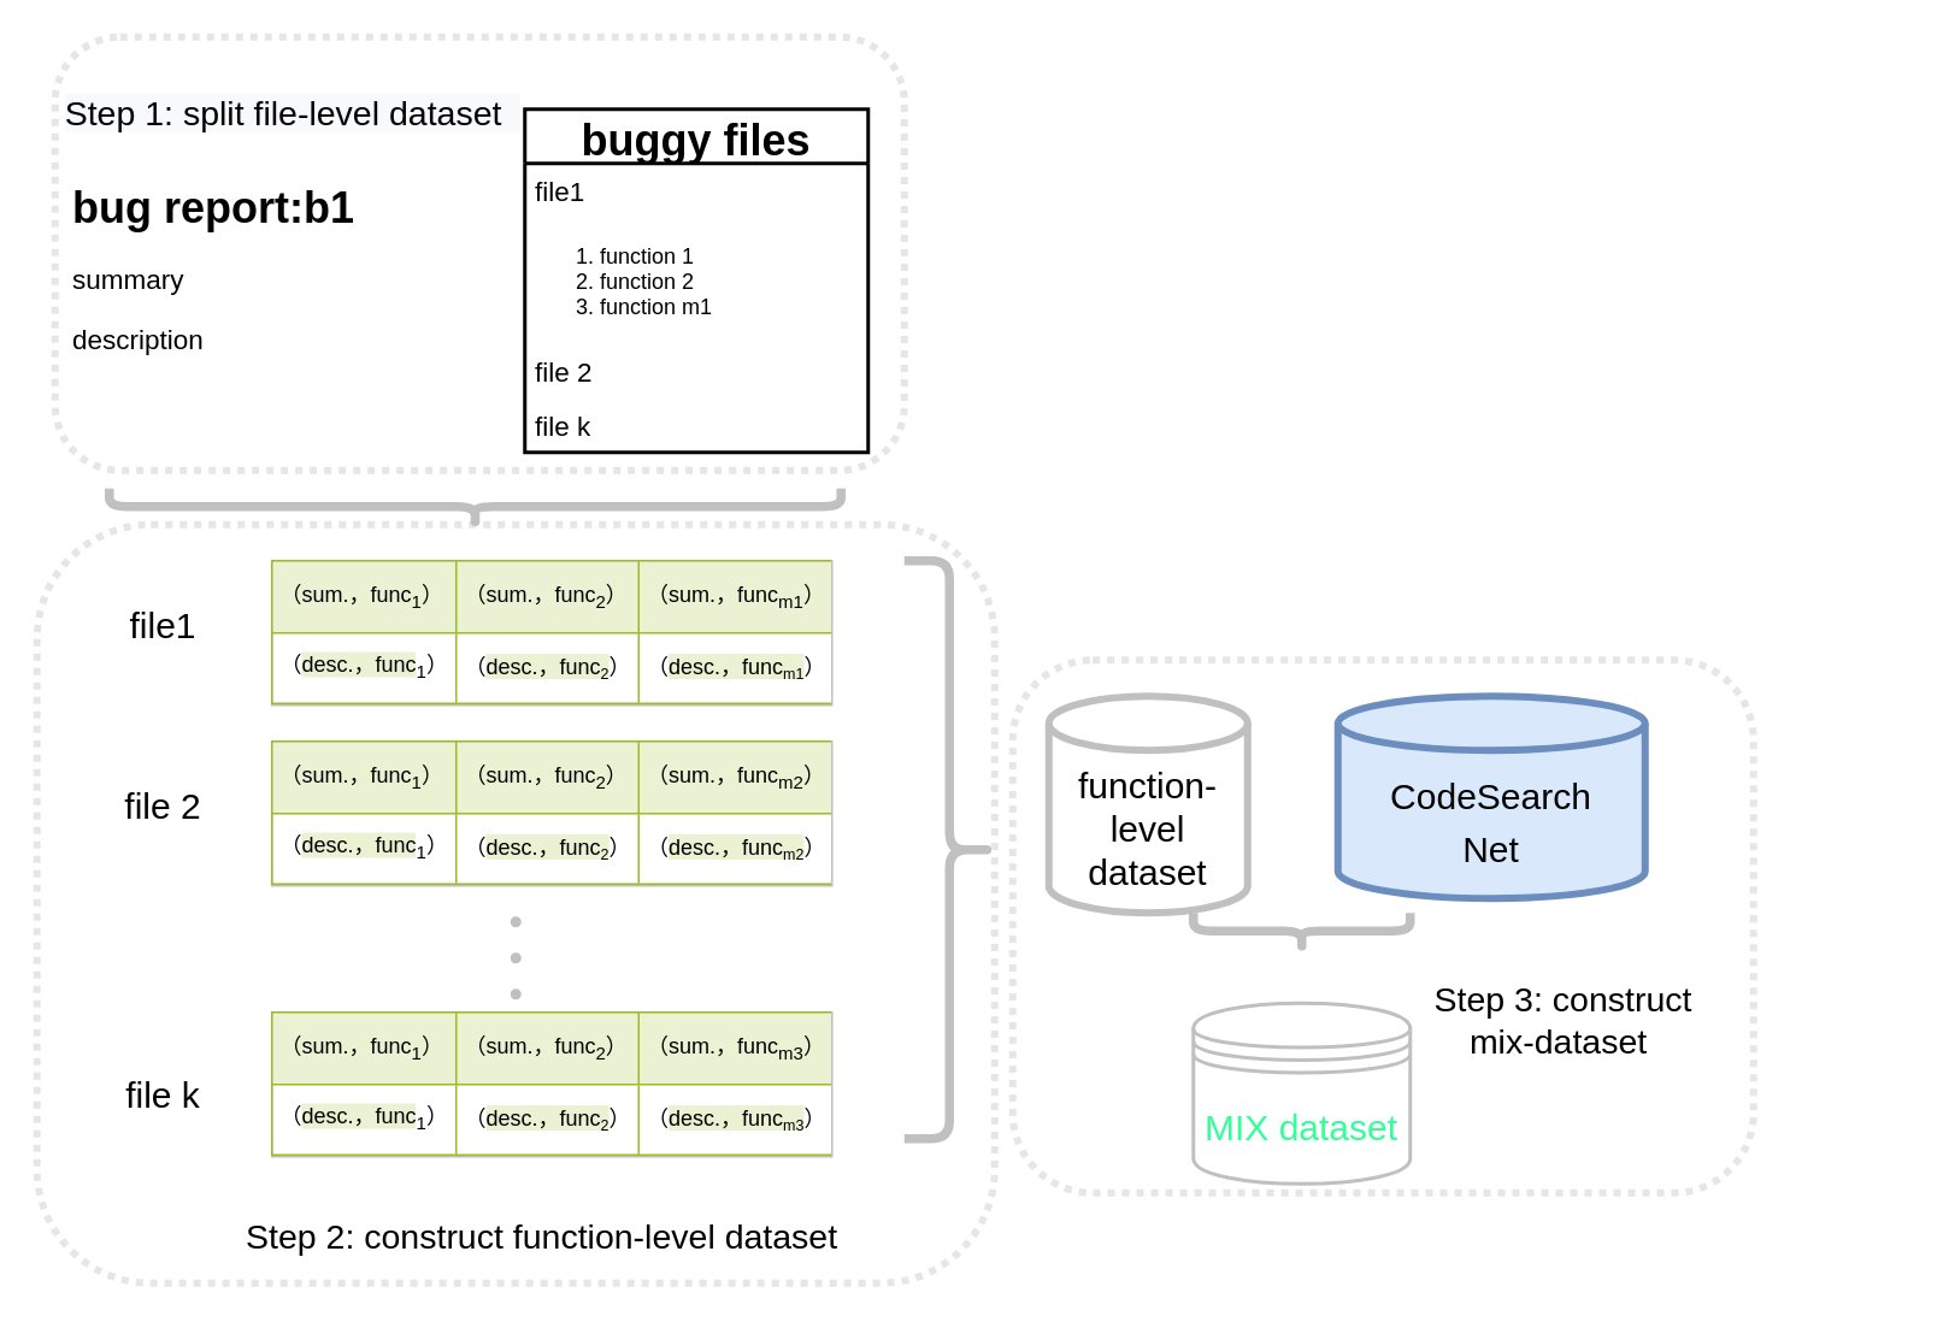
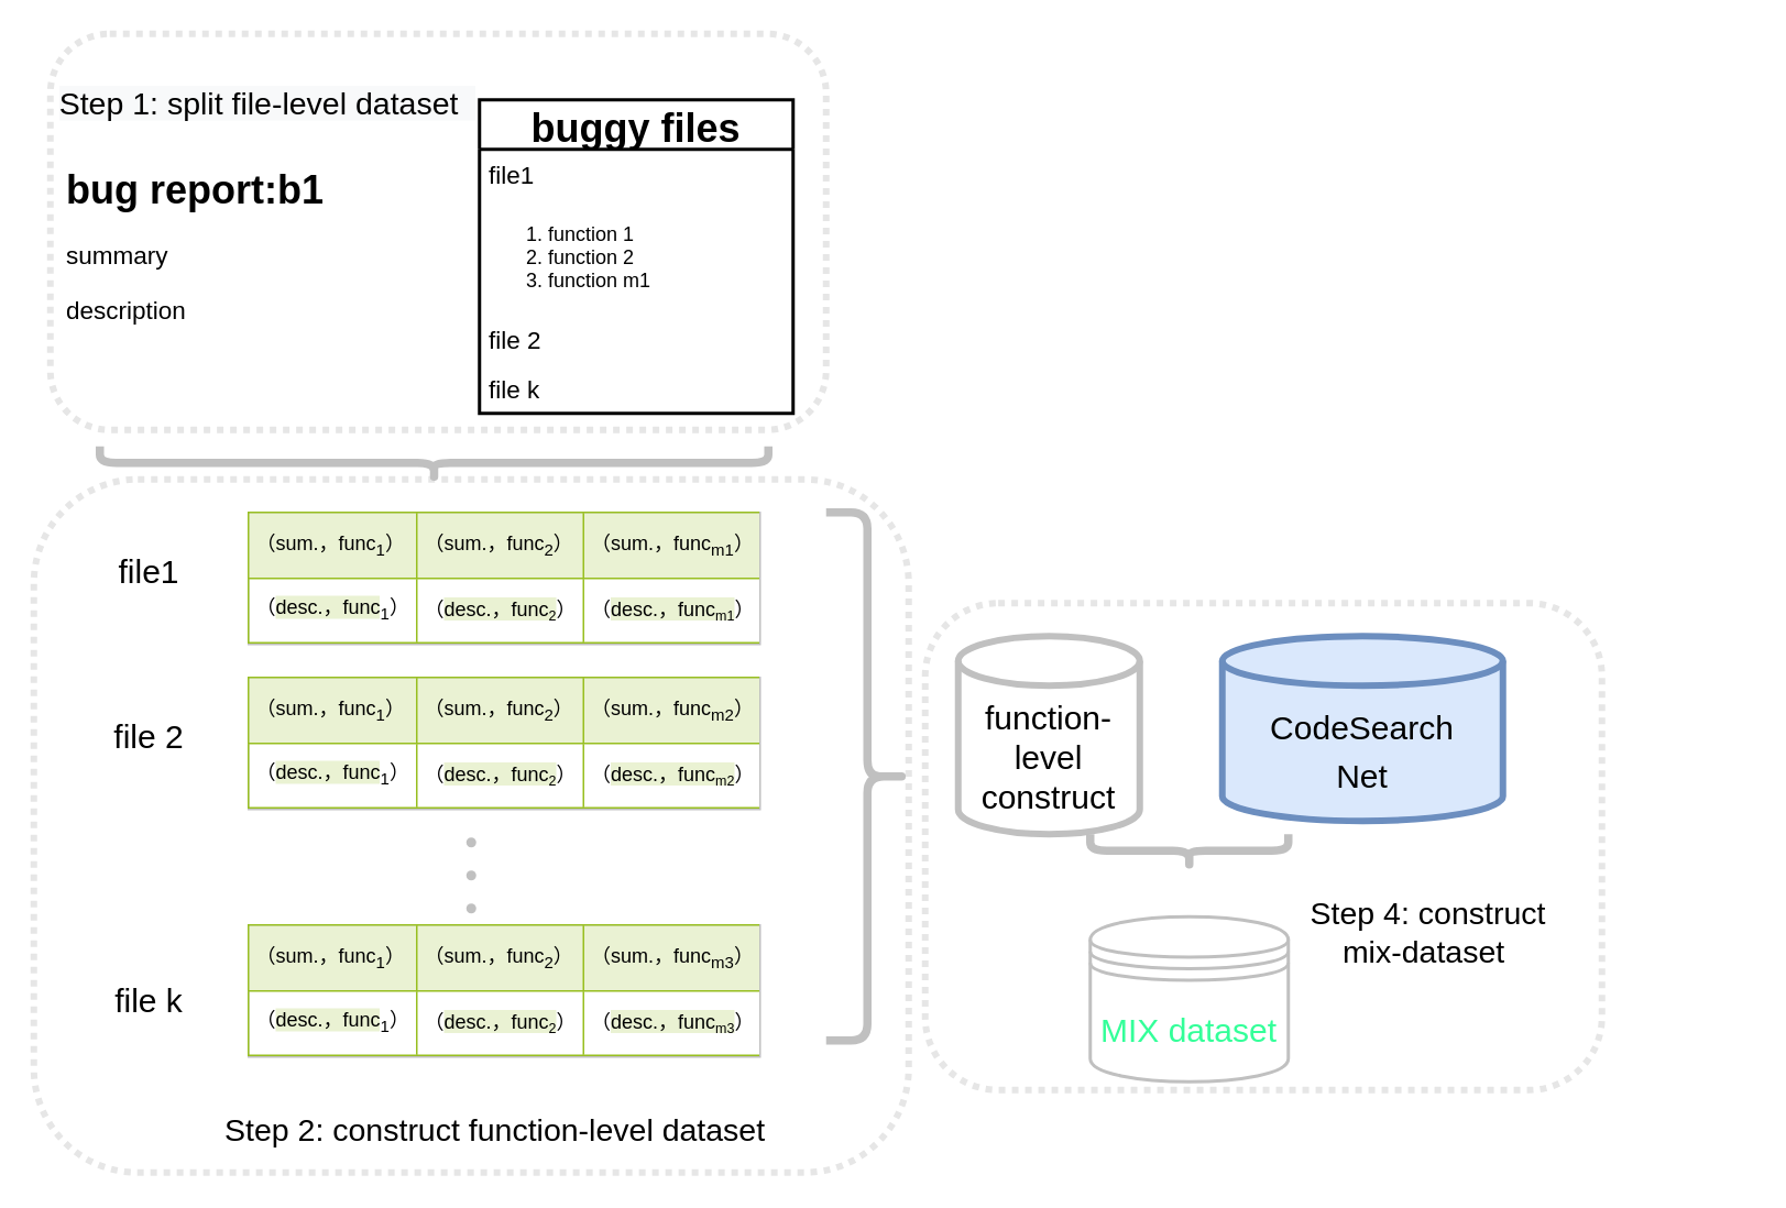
- <mxCell id="20" value="&lt;font style=&quot;font-size: 20px&quot;&gt;function-level dataset&lt;/font&gt;" style="shape=cylinder3;whiteSpace=wrap;html=1;boundedLbl=1;backgroundOutline=1;size=15;rounded=0;fontFamily=Helvetica;fontSize=12;fontColor=default;strokeColor=#c0c0c0;strokeWidth=4;fillColor=#ffffff;gradientColor=none;" parent="1" vertex="1"><mxGeometry x="580" y="385" width="110" height="120" as="geometry" /></mxCell>
+ <mxCell id="20" value="&lt;font style=&quot;font-size: 20px&quot;&gt;function-level construct&lt;/font&gt;" style="shape=cylinder3;whiteSpace=wrap;html=1;boundedLbl=1;backgroundOutline=1;size=15;rounded=0;fontFamily=Helvetica;fontSize=12;fontColor=default;strokeColor=#c0c0c0;strokeWidth=4;fillColor=#ffffff;gradientColor=none;" parent="1" vertex="1"><mxGeometry x="580" y="385" width="110" height="120" as="geometry" /></mxCell>
- <mxCell id="27" value="&lt;font style=&quot;font-size: 19px&quot;&gt;Step 3: construct &lt;br&gt;mix-dataset&amp;nbsp;&lt;/font&gt;" style="text;html=1;strokeColor=none;fillColor=none;align=center;verticalAlign=middle;whiteSpace=wrap;rounded=0;" parent="1" vertex="1"><mxGeometry x="670" y="550" width="390" height="30" as="geometry" /></mxCell>
+ <mxCell id="27" value="&lt;font style=&quot;font-size: 19px&quot;&gt;Step 4: construct &lt;br&gt;mix-dataset&amp;nbsp;&lt;/font&gt;" style="text;html=1;strokeColor=none;fillColor=none;align=center;verticalAlign=middle;whiteSpace=wrap;rounded=0;" parent="1" vertex="1"><mxGeometry x="670" y="550" width="390" height="30" as="geometry" /></mxCell>
